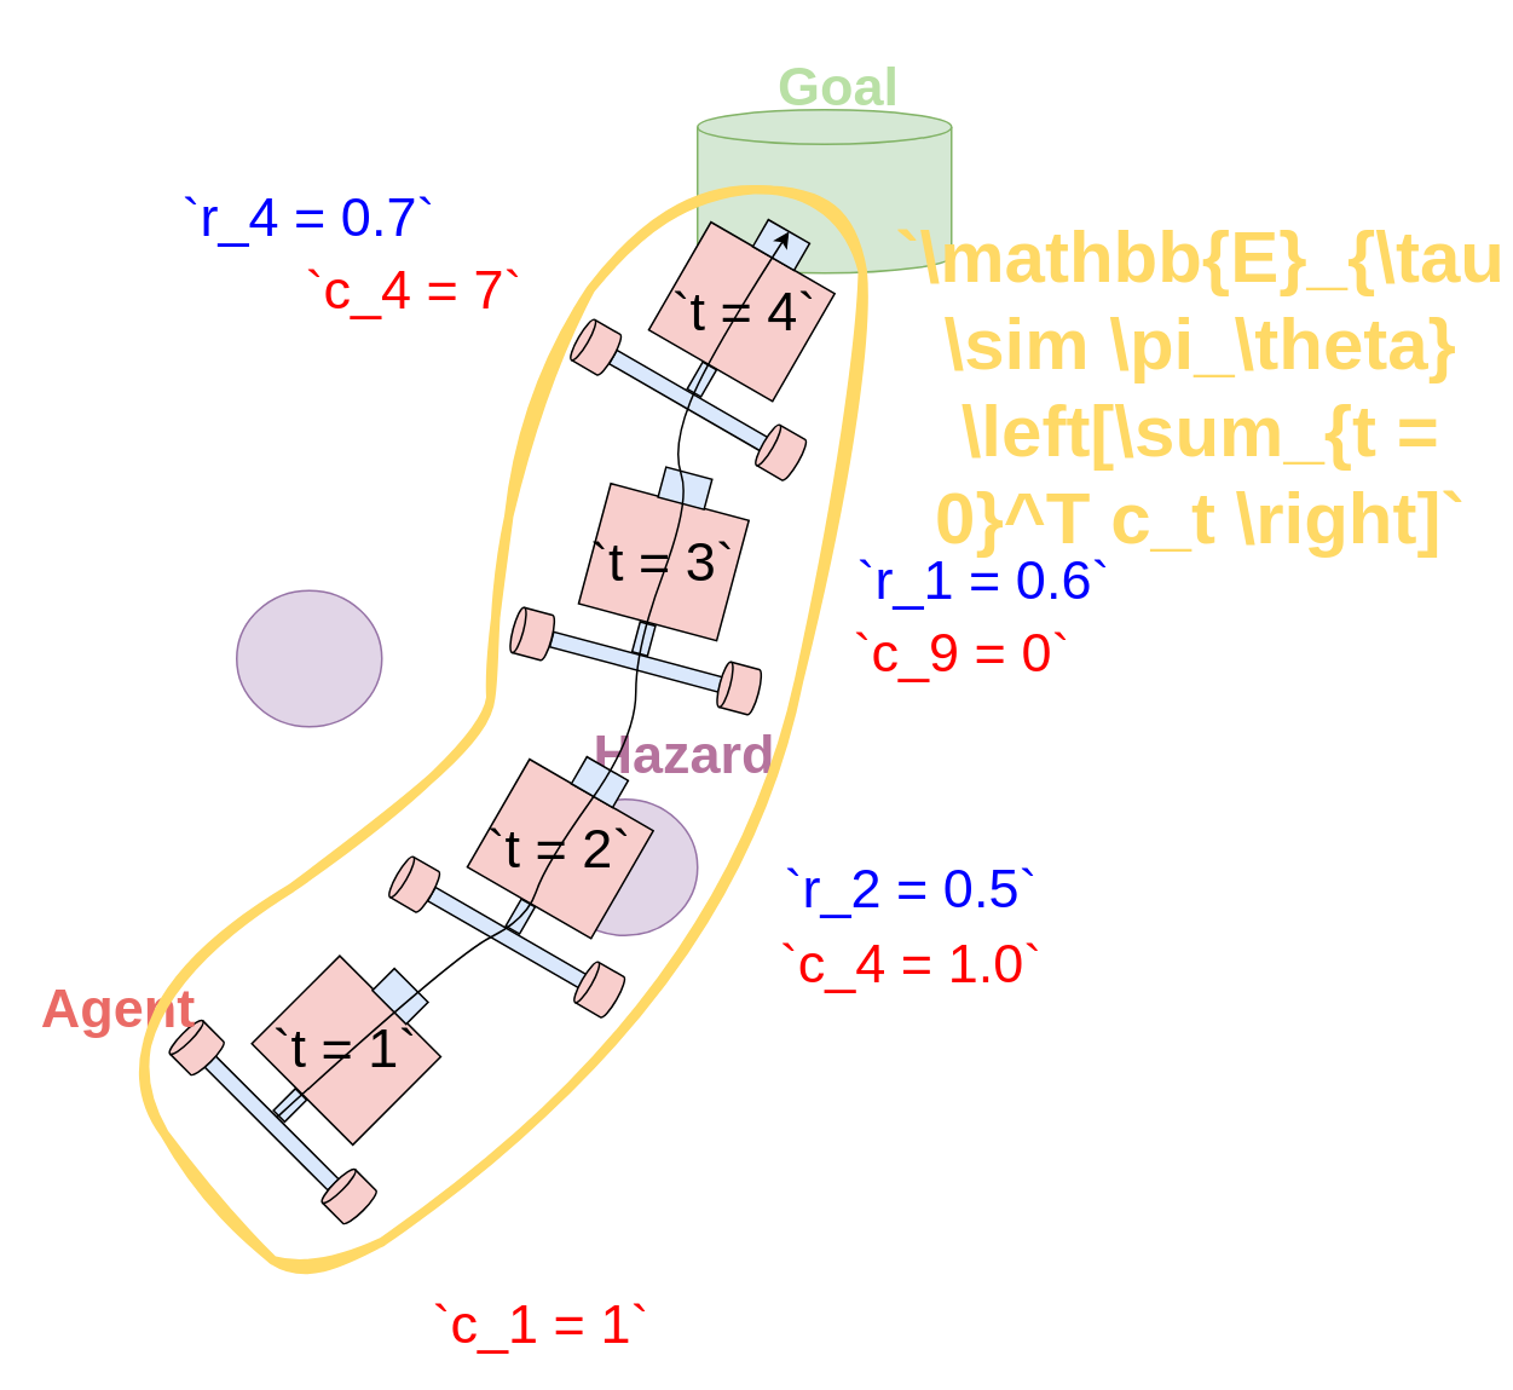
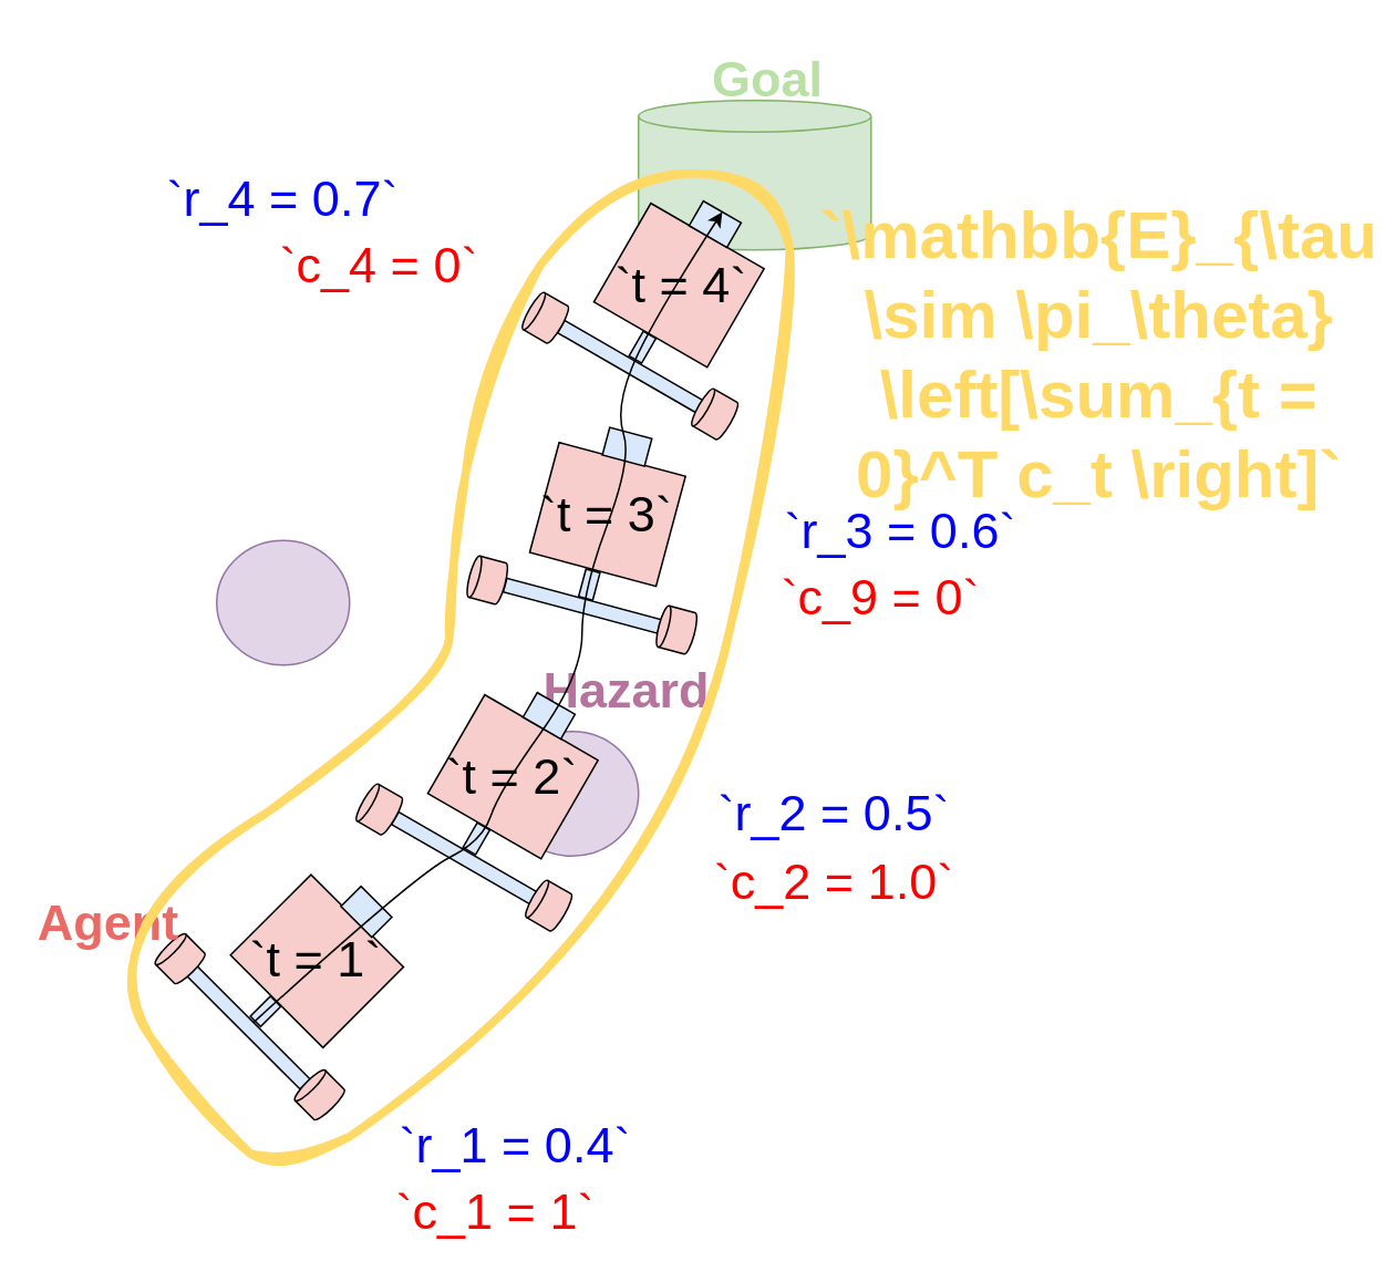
- <mxCell id="50" value="&lt;font style=&quot;font-weight: normal; color: rgb(255, 0, 0);&quot;&gt;`c_4 = 7`&lt;/font&gt;" style="text;html=1;align=center;verticalAlign=middle;whiteSpace=wrap;rounded=0;fontSize=30;fontColor=#B9E0A5;fontStyle=1" parent="2" vertex="1"><mxGeometry x="118" y="124" width="180" height="30" as="geometry" /></mxCell>
+ <mxCell id="50" value="&lt;font style=&quot;font-weight: normal; color: rgb(255, 0, 0);&quot;&gt;`c_4 = 0`&lt;/font&gt;" style="text;html=1;align=center;verticalAlign=middle;whiteSpace=wrap;rounded=0;fontSize=30;fontColor=#B9E0A5;fontStyle=1" parent="2" vertex="1"><mxGeometry x="118" y="124" width="180" height="30" as="geometry" /></mxCell>
- <mxCell id="47" value="&lt;font style=&quot;font-weight: normal; color: rgb(0, 0, 255);&quot;&gt;`r_1 = 0.6`&lt;/font&gt;" style="text;html=1;align=center;verticalAlign=middle;whiteSpace=wrap;rounded=0;fontSize=30;fontColor=#B9E0A5;fontStyle=1" parent="2" vertex="1"><mxGeometry x="432" y="284" width="180" height="30" as="geometry" /></mxCell>
+ <mxCell id="47" value="&lt;font style=&quot;font-weight: normal; color: rgb(0, 0, 255);&quot;&gt;`r_3 = 0.6`&lt;/font&gt;" style="text;html=1;align=center;verticalAlign=middle;whiteSpace=wrap;rounded=0;fontSize=30;fontColor=#B9E0A5;fontStyle=1" parent="2" vertex="1"><mxGeometry x="432" y="284" width="180" height="30" as="geometry" /></mxCell>
- <mxCell id="46" value="&lt;font style=&quot;font-weight: normal; color: rgb(255, 0, 0);&quot;&gt;`c_4 = 1.0`&lt;/font&gt;" style="text;html=1;align=center;verticalAlign=middle;whiteSpace=wrap;rounded=0;fontSize=30;fontColor=#B9E0A5;fontStyle=1" parent="2" vertex="1"><mxGeometry x="392" y="495" width="180" height="30" as="geometry" /></mxCell>
+ <mxCell id="46" value="&lt;font style=&quot;font-weight: normal; color: rgb(255, 0, 0);&quot;&gt;`c_2 = 1.0`&lt;/font&gt;" style="text;html=1;align=center;verticalAlign=middle;whiteSpace=wrap;rounded=0;fontSize=30;fontColor=#B9E0A5;fontStyle=1" parent="2" vertex="1"><mxGeometry x="392" y="495" width="180" height="30" as="geometry" /></mxCell>
+ <mxCell id="43" value="&lt;font style=&quot;font-weight: normal; color: rgb(0, 0, 255);&quot;&gt;`r_1 = 0.4`&lt;/font&gt;" style="text;html=1;align=center;verticalAlign=middle;whiteSpace=wrap;rounded=0;fontSize=30;fontColor=#B9E0A5;fontStyle=1" parent="2" vertex="1"><mxGeometry x="200" y="654" width="180" height="30" as="geometry" /></mxCell>
